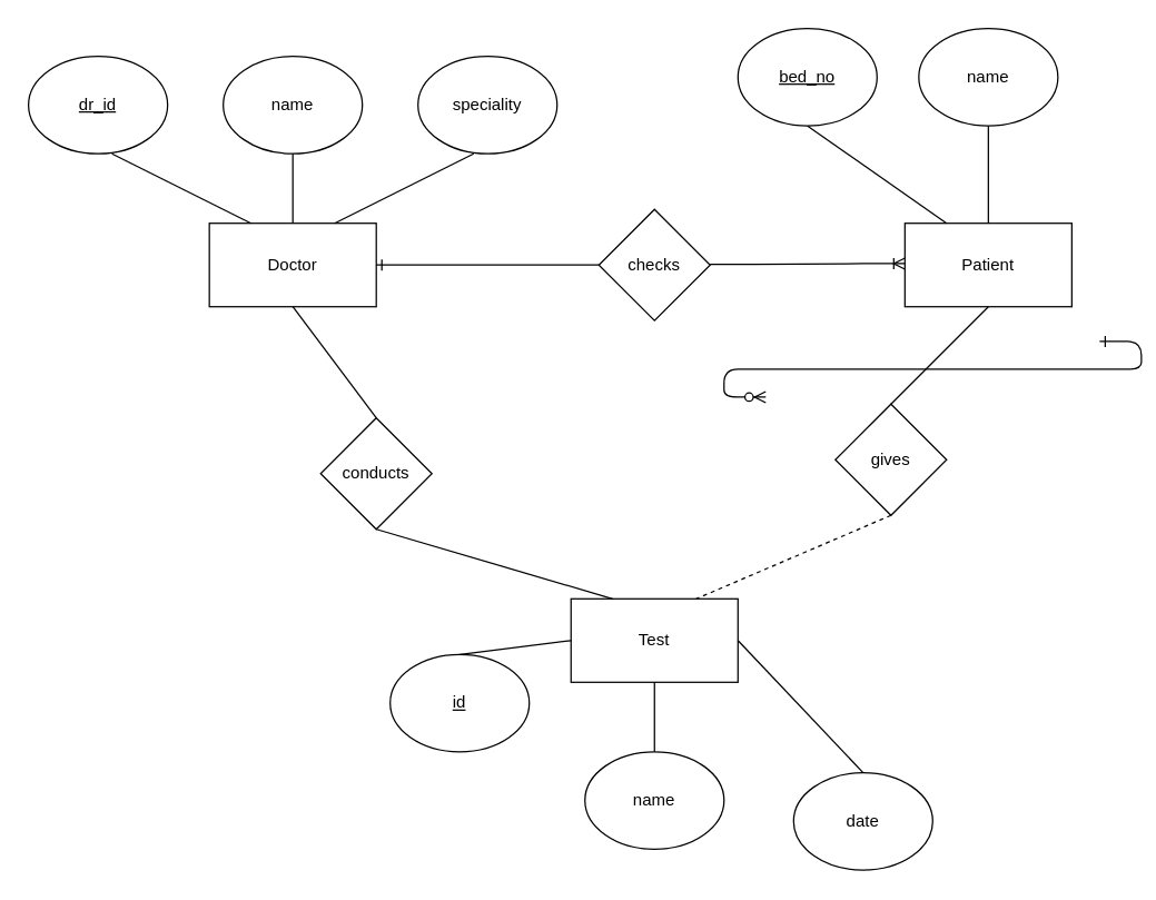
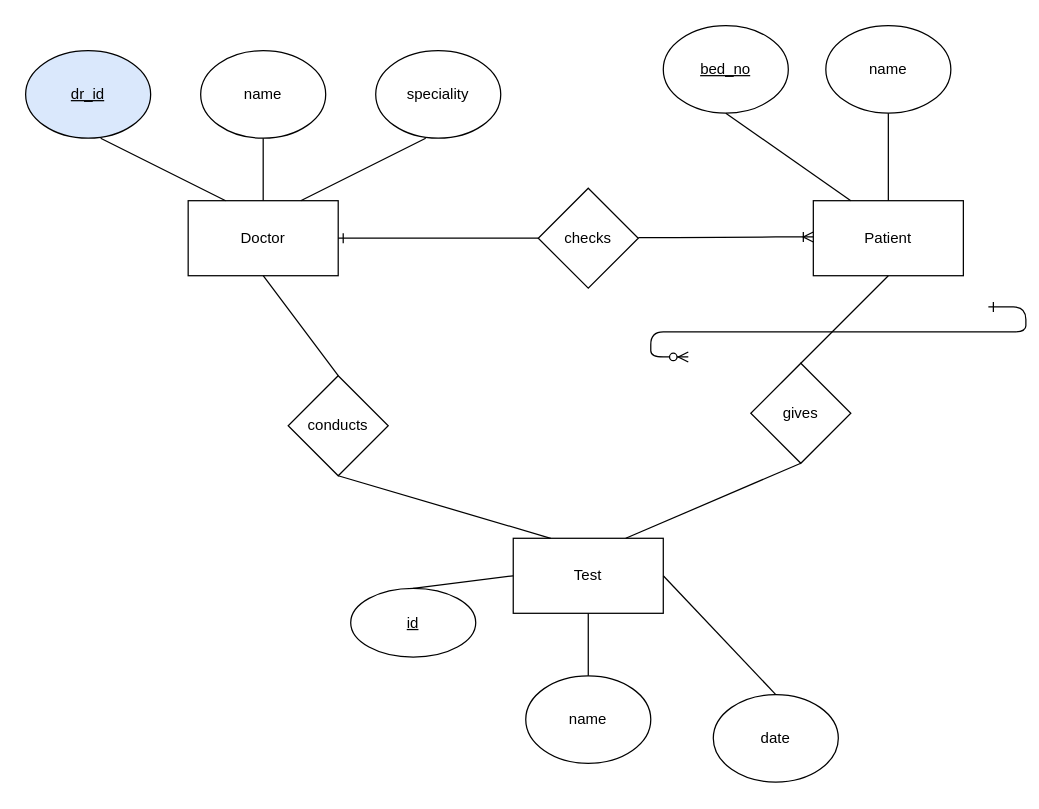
- <mxCell id="9" value="dr_id" style="ellipse;whiteSpace=wrap;html=1;fontStyle=4" vertex="1" parent="1"><mxGeometry x="20" y="40" width="100" height="70" as="geometry" /></mxCell>
+ <mxCell id="9" value="dr_id" style="ellipse;whiteSpace=wrap;html=1;fontStyle=4;fillColor=#dae8fc;" vertex="1" parent="1"><mxGeometry x="20" y="40" width="100" height="70" as="geometry" /></mxCell>
- <mxCell id="27" value="" style="endArrow=none;html=1;rounded=0;exitX=0.5;exitY=1;exitDx=0;exitDy=0;entryX=0.75;entryY=0;entryDx=0;entryDy=0;dashed=1;" edge="1" parent="1" source="8" target="5"><mxGeometry width="50" height="50" relative="1" as="geometry"><mxPoint x="665" y="470" as="sourcePoint" /><mxPoint x="495" y="420" as="targetPoint" /></mxGeometry></mxCell>
+ <mxCell id="27" value="" style="endArrow=none;html=1;rounded=0;exitX=0.5;exitY=1;exitDx=0;exitDy=0;entryX=0.75;entryY=0;entryDx=0;entryDy=0;" edge="1" parent="1" source="8" target="5"><mxGeometry width="50" height="50" relative="1" as="geometry"><mxPoint x="665" y="470" as="sourcePoint" /><mxPoint x="495" y="420" as="targetPoint" /></mxGeometry></mxCell>
- <mxCell id="15" value="id" style="ellipse;whiteSpace=wrap;html=1;fontStyle=4" vertex="1" parent="1"><mxGeometry x="280" y="470" width="100" height="70" as="geometry" /></mxCell>
+ <mxCell id="15" value="id" style="ellipse;whiteSpace=wrap;html=1;fontStyle=4" vertex="1" parent="1"><mxGeometry x="280" y="470" width="100" height="55" as="geometry" /></mxCell>
